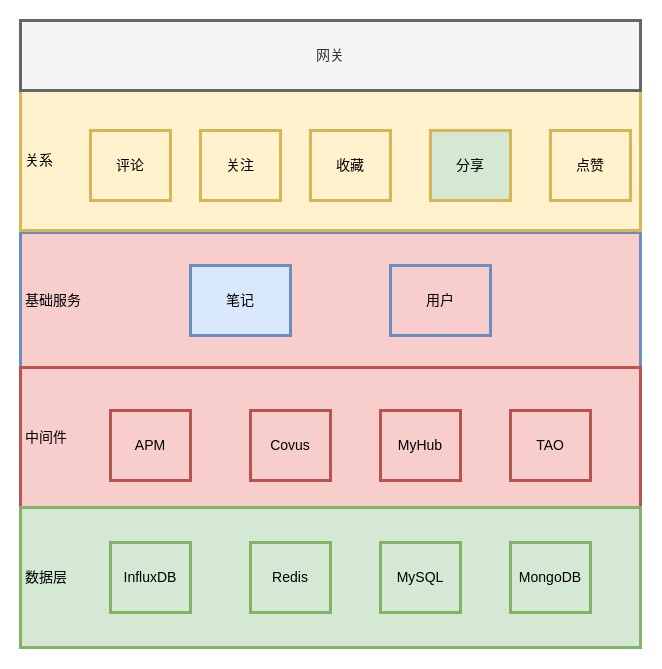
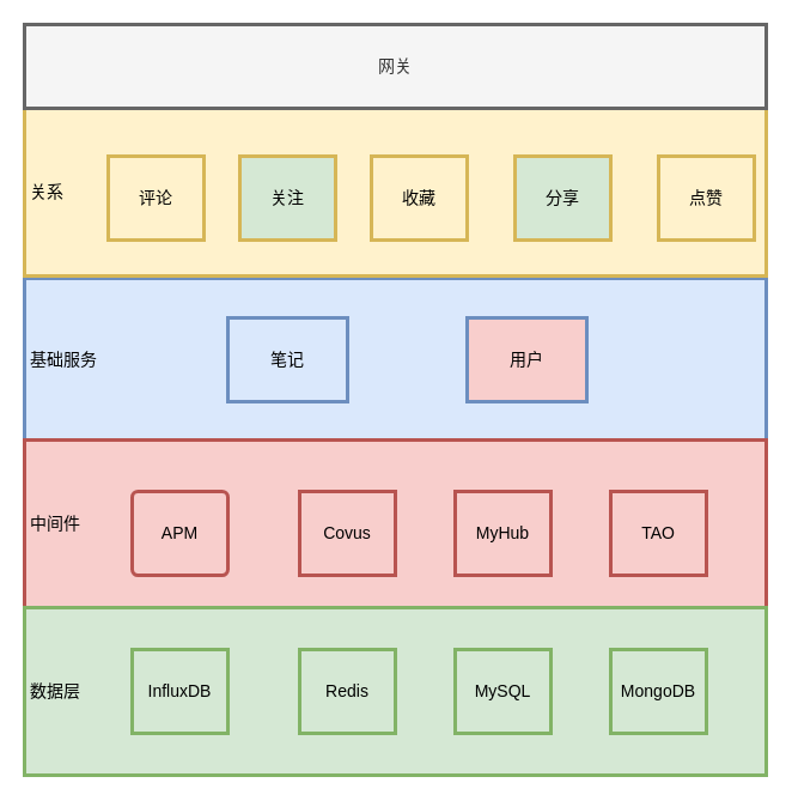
- <mxCell id="7" value="关注" style="rounded=0;whiteSpace=wrap;html=1;shadow=0;labelBackgroundColor=none;strokeColor=#d6b656;strokeWidth=3;fillColor=#fff2cc;fontFamily=Helvetica;fontSize=14;align=center;spacing=5;fontStyle=0;arcSize=7;perimeterSpacing=2;" vertex="1" parent="1"><mxGeometry x="200" y="130" width="80" height="70" as="geometry" /></mxCell>
+ <mxCell id="7" value="关注" style="rounded=0;whiteSpace=wrap;html=1;shadow=0;labelBackgroundColor=none;strokeColor=#d6b656;strokeWidth=3;fillColor=#d5e8d4;fontFamily=Helvetica;fontSize=14;align=center;spacing=5;fontStyle=0;arcSize=7;perimeterSpacing=2;" vertex="1" parent="1"><mxGeometry x="200" y="130" width="80" height="70" as="geometry" /></mxCell>
- <mxCell id="2" value="&lt;div align=&quot;left&quot;&gt;基础服务&lt;/div&gt;" style="rounded=0;whiteSpace=wrap;html=1;shadow=0;labelBackgroundColor=none;strokeColor=#6c8ebf;strokeWidth=3;fillColor=#f8cecc;fontFamily=Helvetica;fontSize=14;align=left;spacing=5;fontStyle=0;arcSize=7;perimeterSpacing=2;" vertex="1" parent="1"><mxGeometry x="20" y="232" width="620" height="135" as="geometry" /></mxCell>
+ <mxCell id="2" value="&lt;div align=&quot;left&quot;&gt;基础服务&lt;/div&gt;" style="rounded=0;whiteSpace=wrap;html=1;shadow=0;labelBackgroundColor=none;strokeColor=#6c8ebf;strokeWidth=3;fillColor=#dae8fc;fontFamily=Helvetica;fontSize=14;align=left;spacing=5;fontStyle=0;arcSize=7;perimeterSpacing=2;" vertex="1" parent="1"><mxGeometry x="20" y="232" width="620" height="135" as="geometry" /></mxCell>
- <mxCell id="13" value="APM" style="rounded=0;whiteSpace=wrap;html=1;shadow=0;labelBackgroundColor=none;strokeColor=#b85450;strokeWidth=3;fillColor=#f8cecc;fontFamily=Helvetica;fontSize=14;align=center;spacing=5;fontStyle=0;arcSize=7;perimeterSpacing=2;" vertex="1" parent="1"><mxGeometry x="110" y="410" width="80" height="70" as="geometry" /></mxCell>
+ <mxCell id="13" value="APM" style="whiteSpace=wrap;html=1;shadow=0;labelBackgroundColor=none;strokeColor=#b85450;strokeWidth=3;fillColor=#f8cecc;fontFamily=Helvetica;fontSize=14;align=center;spacing=5;fontStyle=0;arcSize=7;perimeterSpacing=2;rounded=1;" vertex="1" parent="1"><mxGeometry x="110" y="410" width="80" height="70" as="geometry" /></mxCell>
